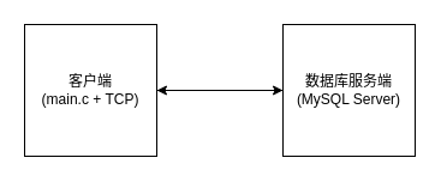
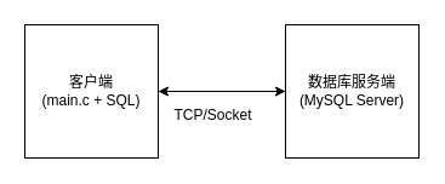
- <mxCell id="3" value="客户端&lt;div&gt;(main.c + TCP)&lt;/div&gt;" style="whiteSpace=wrap;html=1;aspect=fixed;" vertex="1" parent="1"><mxGeometry x="20" y="20" width="110" height="110" as="geometry" /></mxCell>
+ <mxCell id="3" value="客户端&lt;div&gt;(main.c + SQL)&lt;/div&gt;" style="whiteSpace=wrap;html=1;aspect=fixed;" vertex="1" parent="1"><mxGeometry x="20" y="20" width="110" height="110" as="geometry" /></mxCell>
+ <mxCell id="6" value="TCP/Socket" style="text;html=1;align=center;verticalAlign=middle;resizable=0;points=[];autosize=1;strokeColor=none;fillColor=none;" vertex="1" parent="1"><mxGeometry x="130" y="80" width="90" height="30" as="geometry" /></mxCell>
